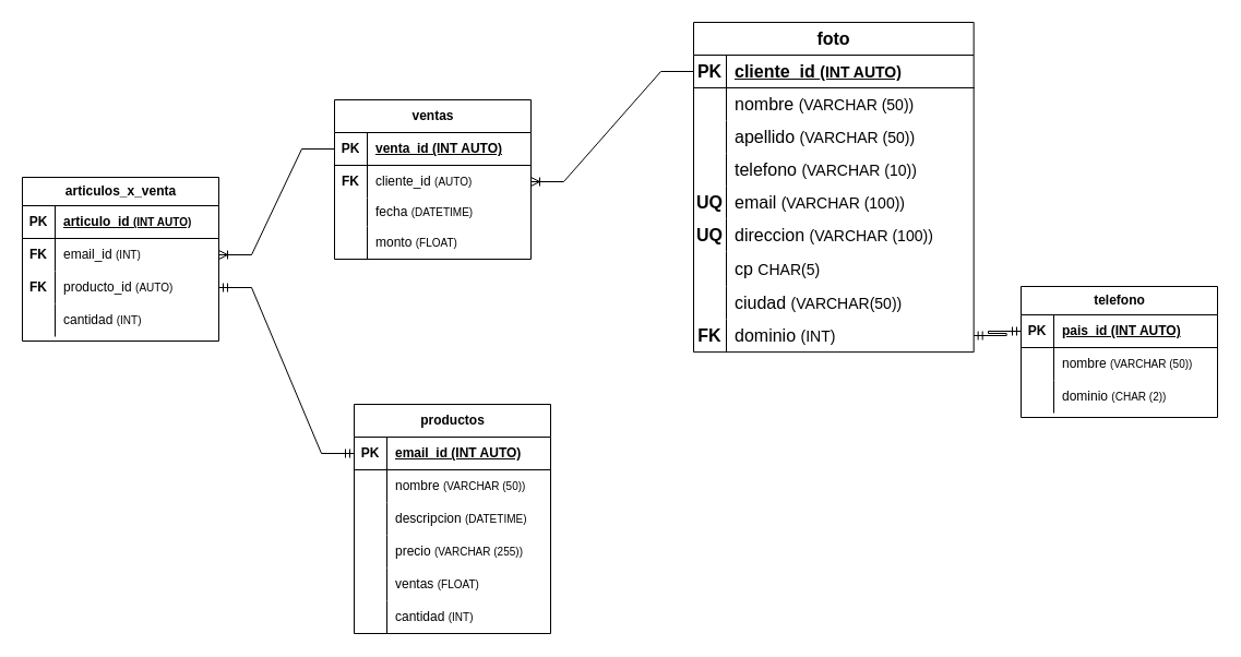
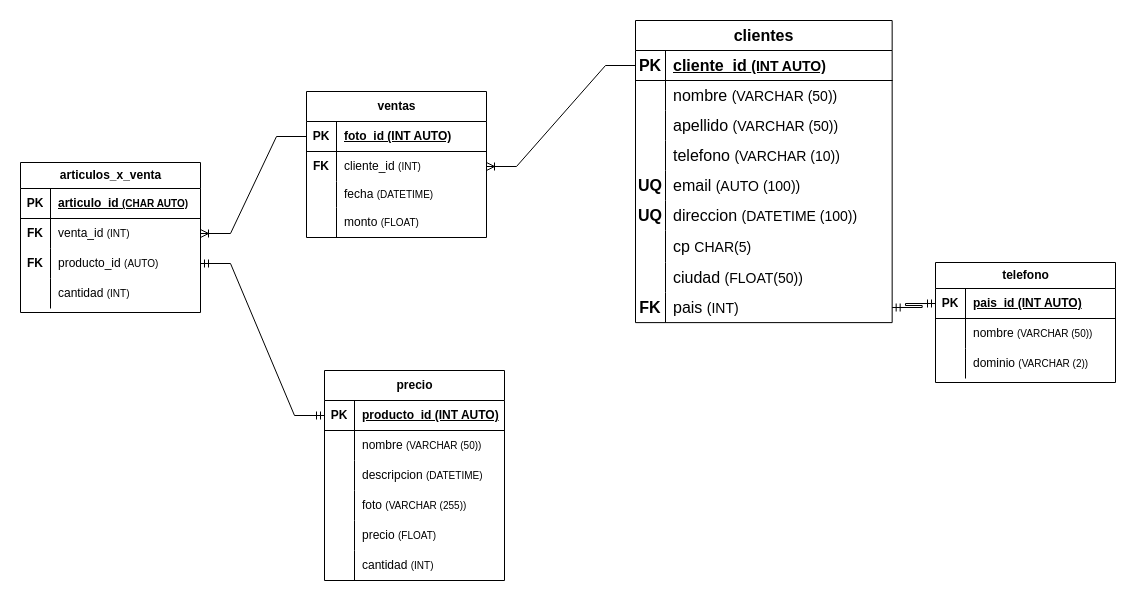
- <mxCell id="2" value="foto" style="shape=table;startSize=30;container=1;collapsible=1;childLayout=tableLayout;fixedRows=1;rowLines=0;fontStyle=1;align=center;resizeLast=1;html=1;fontSize=16;" vertex="1" parent="1"><mxGeometry x="635" y="20" width="256.659" height="302.116" as="geometry" /></mxCell>
+ <mxCell id="2" value="clientes" style="shape=table;startSize=30;container=1;collapsible=1;childLayout=tableLayout;fixedRows=1;rowLines=0;fontStyle=1;align=center;resizeLast=1;html=1;fontSize=16;" vertex="1" parent="1"><mxGeometry x="635" y="20" width="256.659" height="302.116" as="geometry" /></mxCell>
- <mxCell id="52" value="venta_id&amp;nbsp;(INT AUTO)" style="shape=partialRectangle;connectable=0;fillColor=none;top=0;left=0;bottom=0;right=0;align=left;spacingLeft=6;fontStyle=5;overflow=hidden;whiteSpace=wrap;html=1;" vertex="1" parent="50"><mxGeometry x="30" width="150" height="30" as="geometry"><mxRectangle width="150" height="30" as="alternateBounds" /></mxGeometry></mxCell>
+ <mxCell id="52" value="foto_id&amp;nbsp;(INT AUTO)" style="shape=partialRectangle;connectable=0;fillColor=none;top=0;left=0;bottom=0;right=0;align=left;spacingLeft=6;fontStyle=5;overflow=hidden;whiteSpace=wrap;html=1;" vertex="1" parent="50"><mxGeometry x="30" width="150" height="30" as="geometry"><mxRectangle width="150" height="30" as="alternateBounds" /></mxGeometry></mxCell>
- <mxCell id="55" value="cliente_id &lt;font style=&quot;font-size: 10px;&quot;&gt;(AUTO)&lt;/font&gt;&lt;span style=&quot;white-space: pre;&quot;&gt;&#09;&lt;/span&gt;" style="shape=partialRectangle;connectable=0;fillColor=none;top=0;left=0;bottom=0;right=0;align=left;spacingLeft=6;overflow=hidden;whiteSpace=wrap;html=1;" vertex="1" parent="53"><mxGeometry x="30" width="150" height="30" as="geometry"><mxRectangle width="150" height="30" as="alternateBounds" /></mxGeometry></mxCell>
+ <mxCell id="55" value="cliente_id &lt;font style=&quot;font-size: 10px;&quot;&gt;(INT)&lt;/font&gt;&lt;span style=&quot;white-space: pre;&quot;&gt;&#09;&lt;/span&gt;" style="shape=partialRectangle;connectable=0;fillColor=none;top=0;left=0;bottom=0;right=0;align=left;spacingLeft=6;overflow=hidden;whiteSpace=wrap;html=1;" vertex="1" parent="53"><mxGeometry x="30" width="150" height="30" as="geometry"><mxRectangle width="150" height="30" as="alternateBounds" /></mxGeometry></mxCell>
- <mxCell id="17" value="email &lt;font style=&quot;font-size: 14px;&quot;&gt;(VARCHAR (100))&lt;/font&gt;" style="shape=partialRectangle;connectable=0;fillColor=none;top=0;left=0;bottom=0;right=0;align=left;spacingLeft=6;overflow=hidden;whiteSpace=wrap;html=1;fontSize=16;" vertex="1" parent="15"><mxGeometry x="30" width="226.659" height="30" as="geometry"><mxRectangle width="226.659" height="30" as="alternateBounds" /></mxGeometry></mxCell>
+ <mxCell id="17" value="email &lt;font style=&quot;font-size: 14px;&quot;&gt;(AUTO (100))&lt;/font&gt;" style="shape=partialRectangle;connectable=0;fillColor=none;top=0;left=0;bottom=0;right=0;align=left;spacingLeft=6;overflow=hidden;whiteSpace=wrap;html=1;fontSize=16;" vertex="1" parent="15"><mxGeometry x="30" width="226.659" height="30" as="geometry"><mxRectangle width="226.659" height="30" as="alternateBounds" /></mxGeometry></mxCell>
- <mxCell id="65" value="articulo_id &lt;font style=&quot;font-size: 10px;&quot;&gt;(INT AUTO)&lt;/font&gt;" style="shape=partialRectangle;connectable=0;fillColor=none;top=0;left=0;bottom=0;right=0;align=left;spacingLeft=6;fontStyle=5;overflow=hidden;whiteSpace=wrap;html=1;" vertex="1" parent="63"><mxGeometry x="30" width="150" height="30" as="geometry"><mxRectangle width="150" height="30" as="alternateBounds" /></mxGeometry></mxCell>
+ <mxCell id="65" value="articulo_id &lt;font style=&quot;font-size: 10px;&quot;&gt;(CHAR AUTO)&lt;/font&gt;" style="shape=partialRectangle;connectable=0;fillColor=none;top=0;left=0;bottom=0;right=0;align=left;spacingLeft=6;fontStyle=5;overflow=hidden;whiteSpace=wrap;html=1;" vertex="1" parent="63"><mxGeometry x="30" width="150" height="30" as="geometry"><mxRectangle width="150" height="30" as="alternateBounds" /></mxGeometry></mxCell>
- <mxCell id="20" value="direccion &lt;font style=&quot;font-size: 14px;&quot;&gt;(VARCHAR (100))&lt;/font&gt;" style="shape=partialRectangle;connectable=0;fillColor=none;top=0;left=0;bottom=0;right=0;align=left;spacingLeft=6;overflow=hidden;whiteSpace=wrap;html=1;fontSize=16;" vertex="1" parent="18"><mxGeometry x="30" width="226.659" height="30" as="geometry"><mxRectangle width="226.659" height="30" as="alternateBounds" /></mxGeometry></mxCell>
+ <mxCell id="20" value="direccion &lt;font style=&quot;font-size: 14px;&quot;&gt;(DATETIME (100))&lt;/font&gt;" style="shape=partialRectangle;connectable=0;fillColor=none;top=0;left=0;bottom=0;right=0;align=left;spacingLeft=6;overflow=hidden;whiteSpace=wrap;html=1;fontSize=16;" vertex="1" parent="18"><mxGeometry x="30" width="226.659" height="30" as="geometry"><mxRectangle width="226.659" height="30" as="alternateBounds" /></mxGeometry></mxCell>
- <mxCell id="68" value="email_id &lt;font style=&quot;font-size: 10px;&quot;&gt;(INT)&lt;/font&gt;" style="shape=partialRectangle;connectable=0;fillColor=none;top=0;left=0;bottom=0;right=0;align=left;spacingLeft=6;overflow=hidden;whiteSpace=wrap;html=1;" vertex="1" parent="66"><mxGeometry x="30" width="150" height="30" as="geometry"><mxRectangle width="150" height="30" as="alternateBounds" /></mxGeometry></mxCell>
+ <mxCell id="68" value="venta_id &lt;font style=&quot;font-size: 10px;&quot;&gt;(INT)&lt;/font&gt;" style="shape=partialRectangle;connectable=0;fillColor=none;top=0;left=0;bottom=0;right=0;align=left;spacingLeft=6;overflow=hidden;whiteSpace=wrap;html=1;" vertex="1" parent="66"><mxGeometry x="30" width="150" height="30" as="geometry"><mxRectangle width="150" height="30" as="alternateBounds" /></mxGeometry></mxCell>
- <mxCell id="26" value="ciudad &lt;font style=&quot;font-size: 14px;&quot;&gt;(VARCHAR(50))&lt;/font&gt;" style="shape=partialRectangle;connectable=0;fillColor=none;top=0;left=0;bottom=0;right=0;align=left;spacingLeft=6;overflow=hidden;whiteSpace=wrap;html=1;fontSize=16;" vertex="1" parent="24"><mxGeometry x="30" width="226.659" height="30" as="geometry"><mxRectangle width="226.659" height="30" as="alternateBounds" /></mxGeometry></mxCell>
+ <mxCell id="26" value="ciudad &lt;font style=&quot;font-size: 14px;&quot;&gt;(FLOAT(50))&lt;/font&gt;" style="shape=partialRectangle;connectable=0;fillColor=none;top=0;left=0;bottom=0;right=0;align=left;spacingLeft=6;overflow=hidden;whiteSpace=wrap;html=1;fontSize=16;" vertex="1" parent="24"><mxGeometry x="30" width="226.659" height="30" as="geometry"><mxRectangle width="226.659" height="30" as="alternateBounds" /></mxGeometry></mxCell>
- <mxCell id="29" value="dominio &lt;span style=&quot;font-size: 14px;&quot;&gt;(INT)&lt;/span&gt;" style="shape=partialRectangle;connectable=0;fillColor=none;top=0;left=0;bottom=0;right=0;align=left;spacingLeft=6;overflow=hidden;whiteSpace=wrap;html=1;fontSize=16;" vertex="1" parent="27"><mxGeometry x="30" width="226.659" height="30" as="geometry"><mxRectangle width="226.659" height="30" as="alternateBounds" /></mxGeometry></mxCell>
+ <mxCell id="29" value="pais &lt;span style=&quot;font-size: 14px;&quot;&gt;(INT)&lt;/span&gt;" style="shape=partialRectangle;connectable=0;fillColor=none;top=0;left=0;bottom=0;right=0;align=left;spacingLeft=6;overflow=hidden;whiteSpace=wrap;html=1;fontSize=16;" vertex="1" parent="27"><mxGeometry x="30" width="226.659" height="30" as="geometry"><mxRectangle width="226.659" height="30" as="alternateBounds" /></mxGeometry></mxCell>
- <mxCell id="84" value="dominio &lt;font style=&quot;font-size: 10px;&quot;&gt;(CHAR (2))&lt;/font&gt;" style="shape=partialRectangle;connectable=0;fillColor=none;top=0;left=0;bottom=0;right=0;align=left;spacingLeft=6;overflow=hidden;whiteSpace=wrap;html=1;" vertex="1" parent="82"><mxGeometry x="30" width="150" height="30" as="geometry"><mxRectangle width="150" height="30" as="alternateBounds" /></mxGeometry></mxCell>
+ <mxCell id="84" value="dominio &lt;font style=&quot;font-size: 10px;&quot;&gt;(VARCHAR (2))&lt;/font&gt;" style="shape=partialRectangle;connectable=0;fillColor=none;top=0;left=0;bottom=0;right=0;align=left;spacingLeft=6;overflow=hidden;whiteSpace=wrap;html=1;" vertex="1" parent="82"><mxGeometry x="30" width="150" height="30" as="geometry"><mxRectangle width="150" height="30" as="alternateBounds" /></mxGeometry></mxCell>
- <mxCell id="30" value="productos" style="shape=table;startSize=30;container=1;collapsible=1;childLayout=tableLayout;fixedRows=1;rowLines=0;fontStyle=1;align=center;resizeLast=1;html=1;" vertex="1" parent="1"><mxGeometry x="324" y="370" width="180" height="210" as="geometry" /></mxCell>
+ <mxCell id="30" value="precio" style="shape=table;startSize=30;container=1;collapsible=1;childLayout=tableLayout;fixedRows=1;rowLines=0;fontStyle=1;align=center;resizeLast=1;html=1;" vertex="1" parent="1"><mxGeometry x="324" y="370" width="180" height="210" as="geometry" /></mxCell>
- <mxCell id="33" value="email_id&amp;nbsp;(INT AUTO)" style="shape=partialRectangle;connectable=0;fillColor=none;top=0;left=0;bottom=0;right=0;align=left;spacingLeft=6;fontStyle=5;overflow=hidden;whiteSpace=wrap;html=1;" vertex="1" parent="31"><mxGeometry x="30" width="150" height="30" as="geometry"><mxRectangle width="150" height="30" as="alternateBounds" /></mxGeometry></mxCell>
+ <mxCell id="33" value="producto_id&amp;nbsp;(INT AUTO)" style="shape=partialRectangle;connectable=0;fillColor=none;top=0;left=0;bottom=0;right=0;align=left;spacingLeft=6;fontStyle=5;overflow=hidden;whiteSpace=wrap;html=1;" vertex="1" parent="31"><mxGeometry x="30" width="150" height="30" as="geometry"><mxRectangle width="150" height="30" as="alternateBounds" /></mxGeometry></mxCell>
- <mxCell id="42" value="precio &lt;font style=&quot;font-size: 10px;&quot;&gt;(VARCHAR (255))&lt;/font&gt;" style="shape=partialRectangle;connectable=0;fillColor=none;top=0;left=0;bottom=0;right=0;align=left;spacingLeft=6;overflow=hidden;whiteSpace=wrap;html=1;" vertex="1" parent="40"><mxGeometry x="30" width="150" height="30" as="geometry"><mxRectangle width="150" height="30" as="alternateBounds" /></mxGeometry></mxCell>
+ <mxCell id="42" value="foto &lt;font style=&quot;font-size: 10px;&quot;&gt;(VARCHAR (255))&lt;/font&gt;" style="shape=partialRectangle;connectable=0;fillColor=none;top=0;left=0;bottom=0;right=0;align=left;spacingLeft=6;overflow=hidden;whiteSpace=wrap;html=1;" vertex="1" parent="40"><mxGeometry x="30" width="150" height="30" as="geometry"><mxRectangle width="150" height="30" as="alternateBounds" /></mxGeometry></mxCell>
- <mxCell id="45" value="ventas &lt;font style=&quot;font-size: 10px;&quot;&gt;(FLOAT)&lt;/font&gt;" style="shape=partialRectangle;connectable=0;fillColor=none;top=0;left=0;bottom=0;right=0;align=left;spacingLeft=6;overflow=hidden;whiteSpace=wrap;html=1;" vertex="1" parent="43"><mxGeometry x="30" width="150" height="30" as="geometry"><mxRectangle width="150" height="30" as="alternateBounds" /></mxGeometry></mxCell>
+ <mxCell id="45" value="precio &lt;font style=&quot;font-size: 10px;&quot;&gt;(FLOAT)&lt;/font&gt;" style="shape=partialRectangle;connectable=0;fillColor=none;top=0;left=0;bottom=0;right=0;align=left;spacingLeft=6;overflow=hidden;whiteSpace=wrap;html=1;" vertex="1" parent="43"><mxGeometry x="30" width="150" height="30" as="geometry"><mxRectangle width="150" height="30" as="alternateBounds" /></mxGeometry></mxCell>
